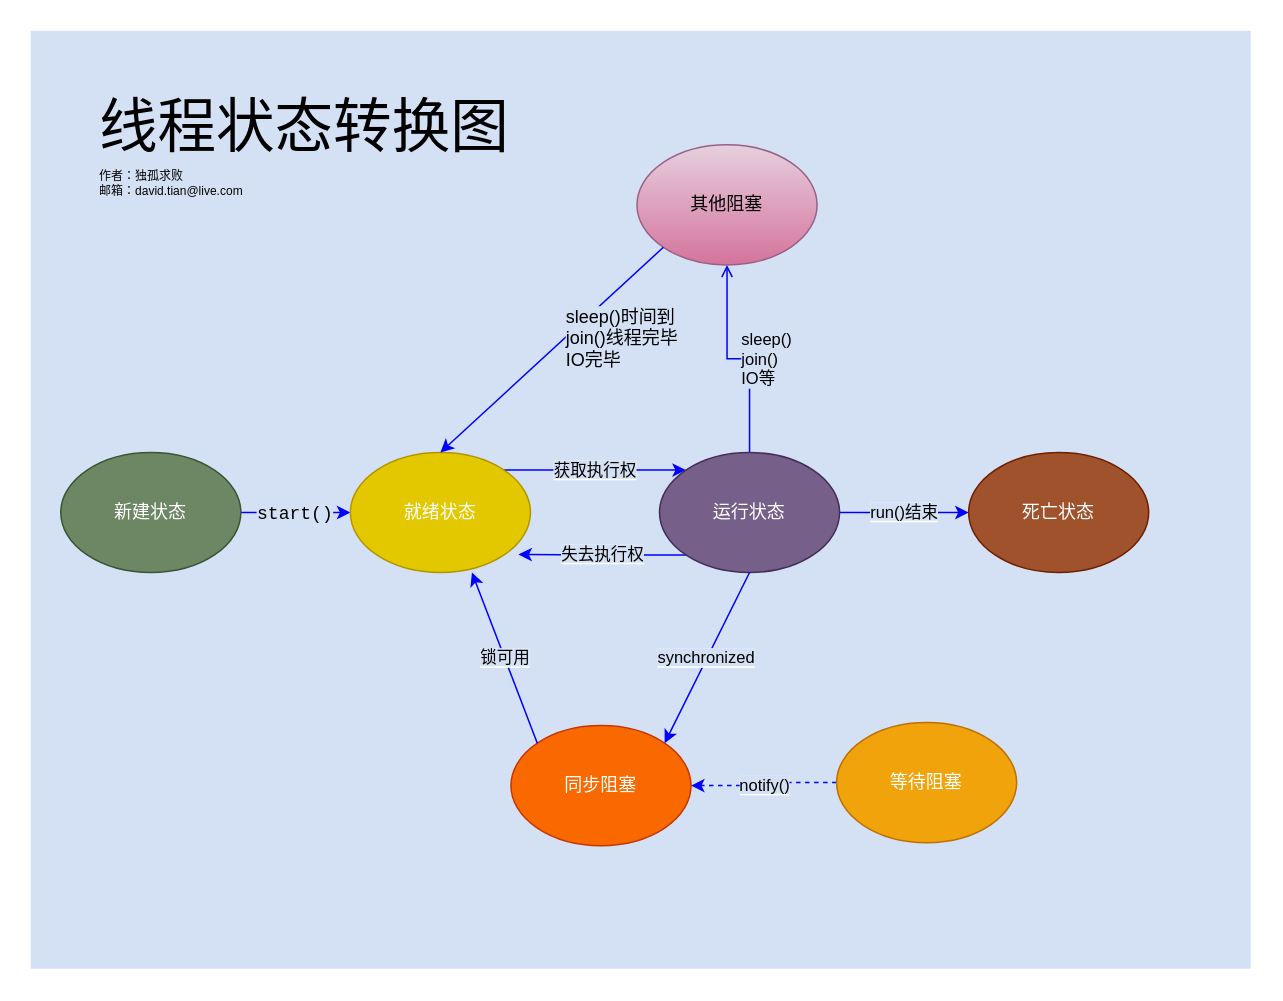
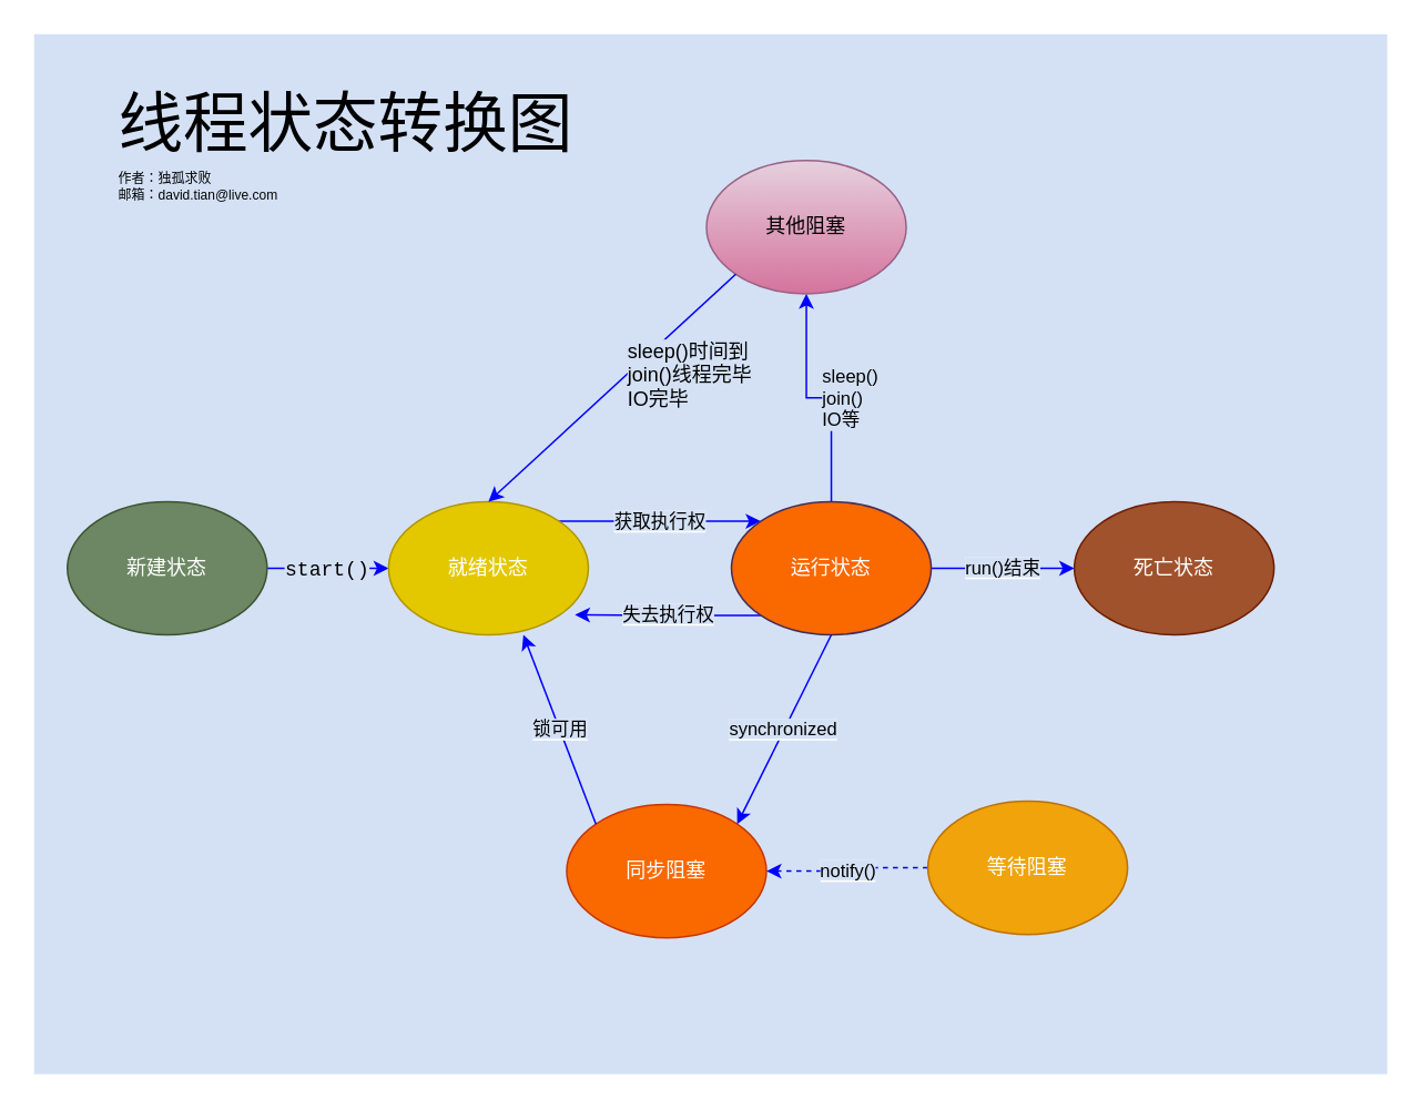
- <mxCell id="21" value="&lt;font style=&quot;font-size: 39px&quot;&gt;线程状态转换图&lt;/font&gt;&lt;br&gt;&lt;div style=&quot;text-align: justify&quot;&gt;&lt;span style=&quot;font-size: 8px&quot;&gt;作者：独孤求败&lt;/span&gt;&lt;/div&gt;&lt;font style=&quot;font-size: 8px&quot;&gt;&lt;div style=&quot;text-align: justify&quot;&gt;邮箱：david.tian@live.com&lt;/div&gt;&lt;/font&gt;" style="text;html=1;strokeColor=none;fillColor=none;align=center;verticalAlign=middle;whiteSpace=wrap;rounded=0;" vertex="1" parent="1"><mxGeometry x="42" y="53" width="321" height="87" as="geometry" /></mxCell>
+ <mxCell id="21" value="&lt;font style=&quot;font-size: 39px&quot;&gt;线程状态转换图&lt;/font&gt;&lt;br&gt;&lt;div style=&quot;text-align: justify&quot;&gt;&lt;span style=&quot;font-size: 8px&quot;&gt;作者：独孤求败&lt;/span&gt;&lt;/div&gt;&lt;font style=&quot;font-size: 8px&quot;&gt;&lt;div style=&quot;text-align: justify&quot;&gt;邮箱：david.tian@live.com&lt;/div&gt;&lt;/font&gt;" style="text;html=1;strokeColor=none;fillColor=none;align=center;verticalAlign=middle;whiteSpace=wrap;rounded=0;" vertex="1" parent="1"><mxGeometry x="47" y="43" width="321" height="87" as="geometry" /></mxCell>
- <mxCell id="10" value="&lt;span style=&quot;&quot;&gt;sleep()&lt;br&gt;join()&lt;br&gt;IO等&lt;/span&gt;" style="edgeStyle=orthogonalEdgeStyle;rounded=0;orthogonalLoop=1;jettySize=auto;html=1;exitX=0.5;exitY=0;exitDx=0;exitDy=0;entryX=0.5;entryY=1;entryDx=0;entryDy=0;align=left;labelBackgroundColor=#D4E1F5;strokeColor=#0000FF;endArrow=open;" edge="1" parent="1" source="11" target="13"><mxGeometry relative="1" as="geometry" /></mxCell>
+ <mxCell id="10" value="&lt;span style=&quot;&quot;&gt;sleep()&lt;br&gt;join()&lt;br&gt;IO等&lt;/span&gt;" style="edgeStyle=orthogonalEdgeStyle;rounded=0;orthogonalLoop=1;jettySize=auto;html=1;exitX=0.5;exitY=0;exitDx=0;exitDy=0;entryX=0.5;entryY=1;entryDx=0;entryDy=0;align=left;labelBackgroundColor=#D4E1F5;strokeColor=#0000FF;" edge="1" parent="1" source="11" target="13"><mxGeometry relative="1" as="geometry" /></mxCell>
- <mxCell id="11" value="运行状态" style="ellipse;whiteSpace=wrap;html=1;fillColor=#76608a;strokeColor=#432D57;fontColor=#ffffff;" vertex="1" parent="1"><mxGeometry x="439" y="301" width="120" height="80" as="geometry" /></mxCell>
+ <mxCell id="11" value="运行状态" style="ellipse;whiteSpace=wrap;html=1;fillColor=#fa6800;strokeColor=#432D57;fontColor=#ffffff;" vertex="1" parent="1"><mxGeometry x="439" y="301" width="120" height="80" as="geometry" /></mxCell>
